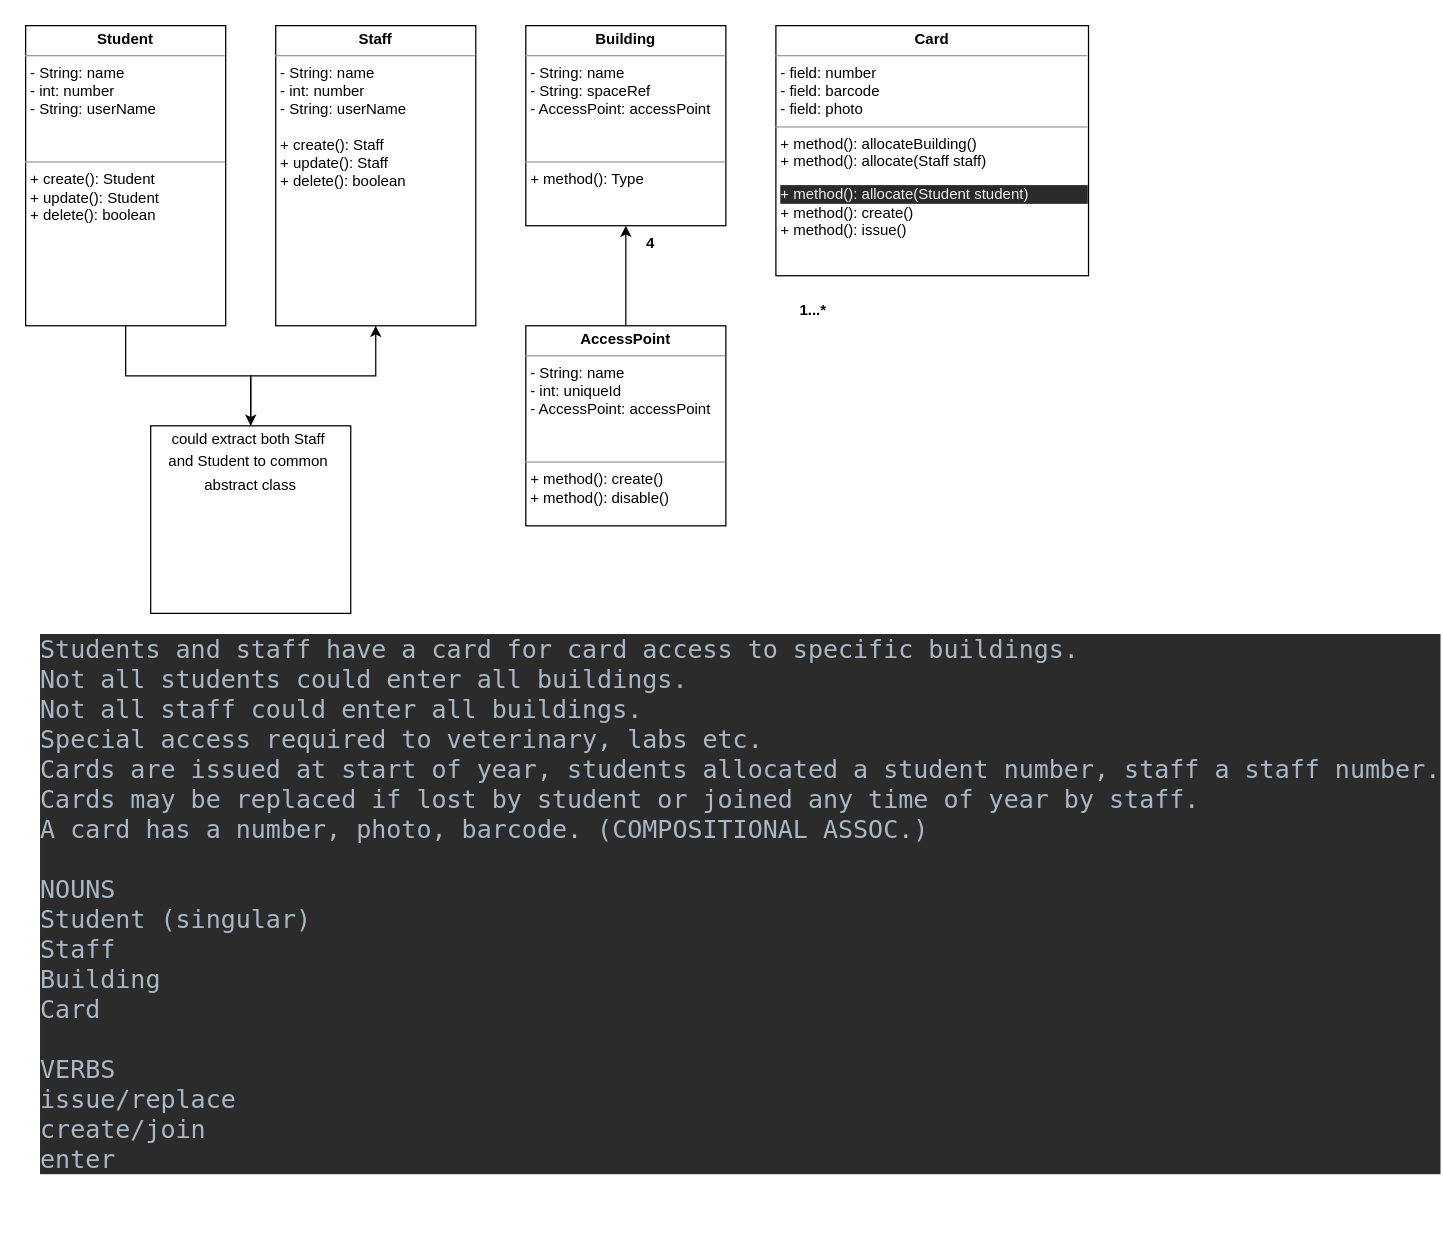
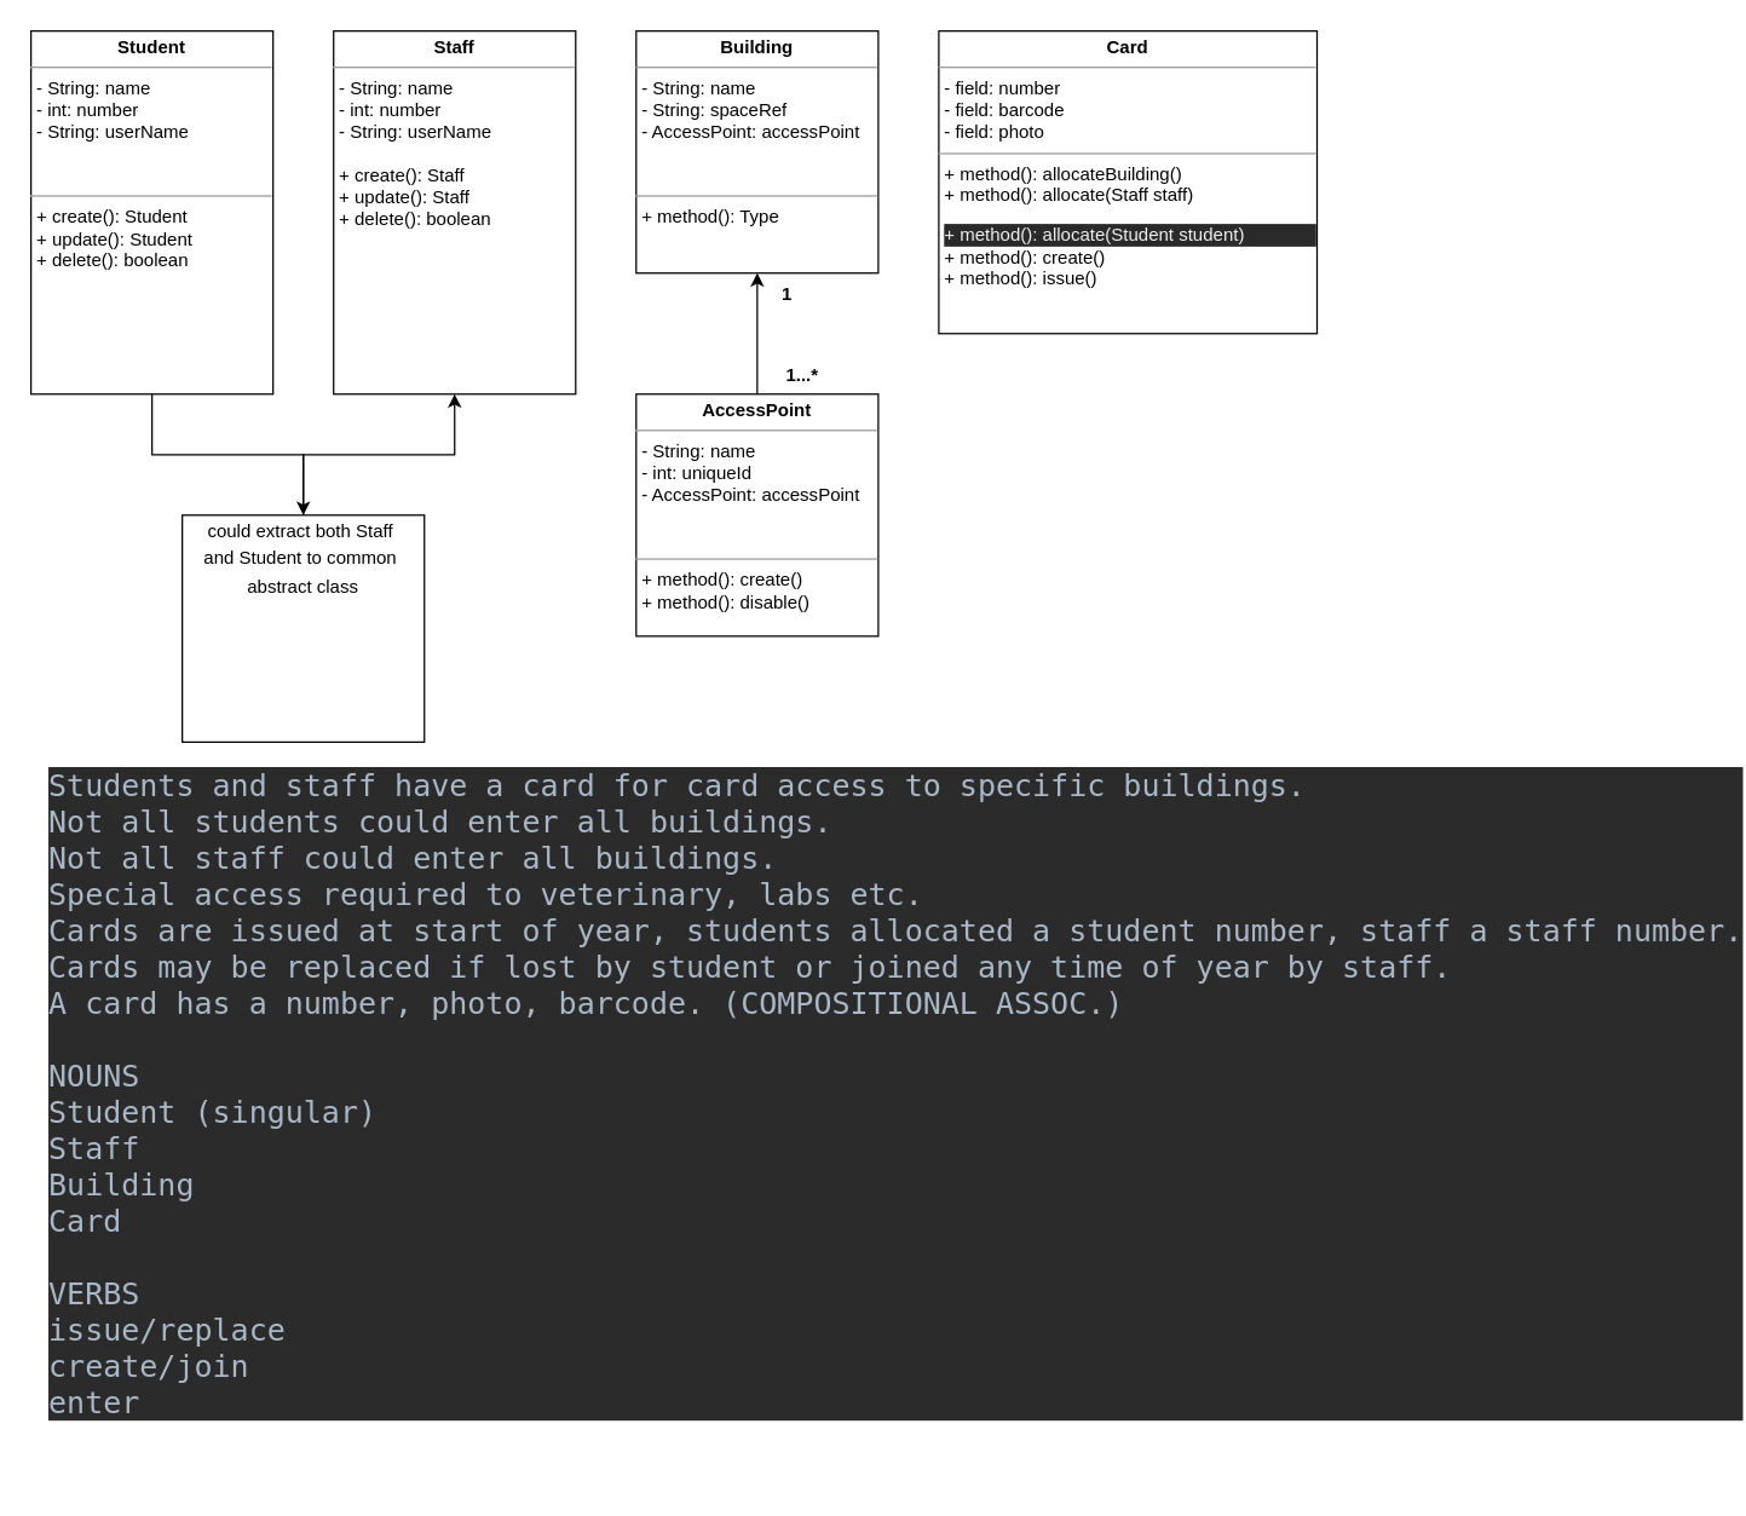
- <mxCell id="10" value="4" style="text;align=center;fontStyle=1;verticalAlign=middle;spacingLeft=3;spacingRight=3;strokeColor=none;rotatable=0;points=[[0,0.5],[1,0.5]];portConstraint=eastwest;" vertex="1" parent="1"><mxGeometry x="510" y="180" width="20" height="26" as="geometry" /></mxCell>
+ <mxCell id="10" value="1" style="text;align=center;fontStyle=1;verticalAlign=middle;spacingLeft=3;spacingRight=3;strokeColor=none;rotatable=0;points=[[0,0.5],[1,0.5]];portConstraint=eastwest;" vertex="1" parent="1"><mxGeometry x="510" y="180" width="20" height="26" as="geometry" /></mxCell>
- <mxCell id="11" value="1...*" style="text;align=center;fontStyle=1;verticalAlign=middle;spacingLeft=3;spacingRight=3;strokeColor=none;rotatable=0;points=[[0,0.5],[1,0.5]];portConstraint=eastwest;" vertex="1" parent="1"><mxGeometry x="640" y="234" width="20" height="26" as="geometry" /></mxCell>
+ <mxCell id="11" value="1...*" style="text;align=center;fontStyle=1;verticalAlign=middle;spacingLeft=3;spacingRight=3;strokeColor=none;rotatable=0;points=[[0,0.5],[1,0.5]];portConstraint=eastwest;" vertex="1" parent="1"><mxGeometry x="520" y="234" width="20" height="26" as="geometry" /></mxCell>
